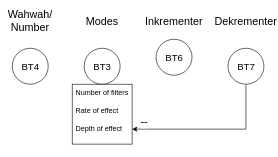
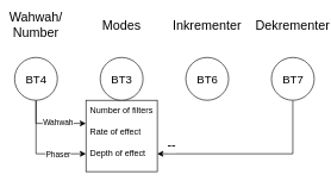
- <mxCell id="9" value="BT6" style="shape=ellipse;html=1;fontSize=16;align=center;" vertex="1" parent="1"><mxGeometry x="260" y="65" width="60" height="60" as="geometry" /></mxCell>
+ <mxCell id="9" value="BT6" style="shape=ellipse;html=1;fontSize=16;align=center;" vertex="1" parent="1"><mxGeometry x="260" y="80" width="60" height="60" as="geometry" /></mxCell>
+ <mxCell id="3" style="edgeStyle=orthogonalEdgeStyle;rounded=0;orthogonalLoop=1;jettySize=auto;html=1;exitX=0.5;exitY=1;exitDx=0;exitDy=0;entryX=-0.001;entryY=0.082;entryDx=0;entryDy=0;entryPerimeter=0;" edge="1" parent="1" source="7" target="18"><mxGeometry relative="1" as="geometry" /></mxCell>
+ <mxCell id="4" value="Wahwah" style="edgeLabel;html=1;align=center;verticalAlign=middle;resizable=0;points=[];" vertex="1" connectable="0" parent="3"><mxGeometry x="0.053" relative="1" as="geometry"><mxPoint x="9" y="-2" as="offset" /></mxGeometry></mxCell>
+ <mxCell id="5" style="edgeStyle=orthogonalEdgeStyle;rounded=0;orthogonalLoop=1;jettySize=auto;html=1;exitX=0.5;exitY=1;exitDx=0;exitDy=0;entryX=0;entryY=0.5;entryDx=0;entryDy=0;" edge="1" parent="1" source="7" target="17"><mxGeometry relative="1" as="geometry" /></mxCell>
+ <mxCell id="6" value="Phaser" style="edgeLabel;html=1;align=center;verticalAlign=middle;resizable=0;points=[];" vertex="1" connectable="0" parent="5"><mxGeometry x="0.365" y="1" relative="1" as="geometry"><mxPoint x="6" y="1" as="offset" /></mxGeometry></mxCell>
